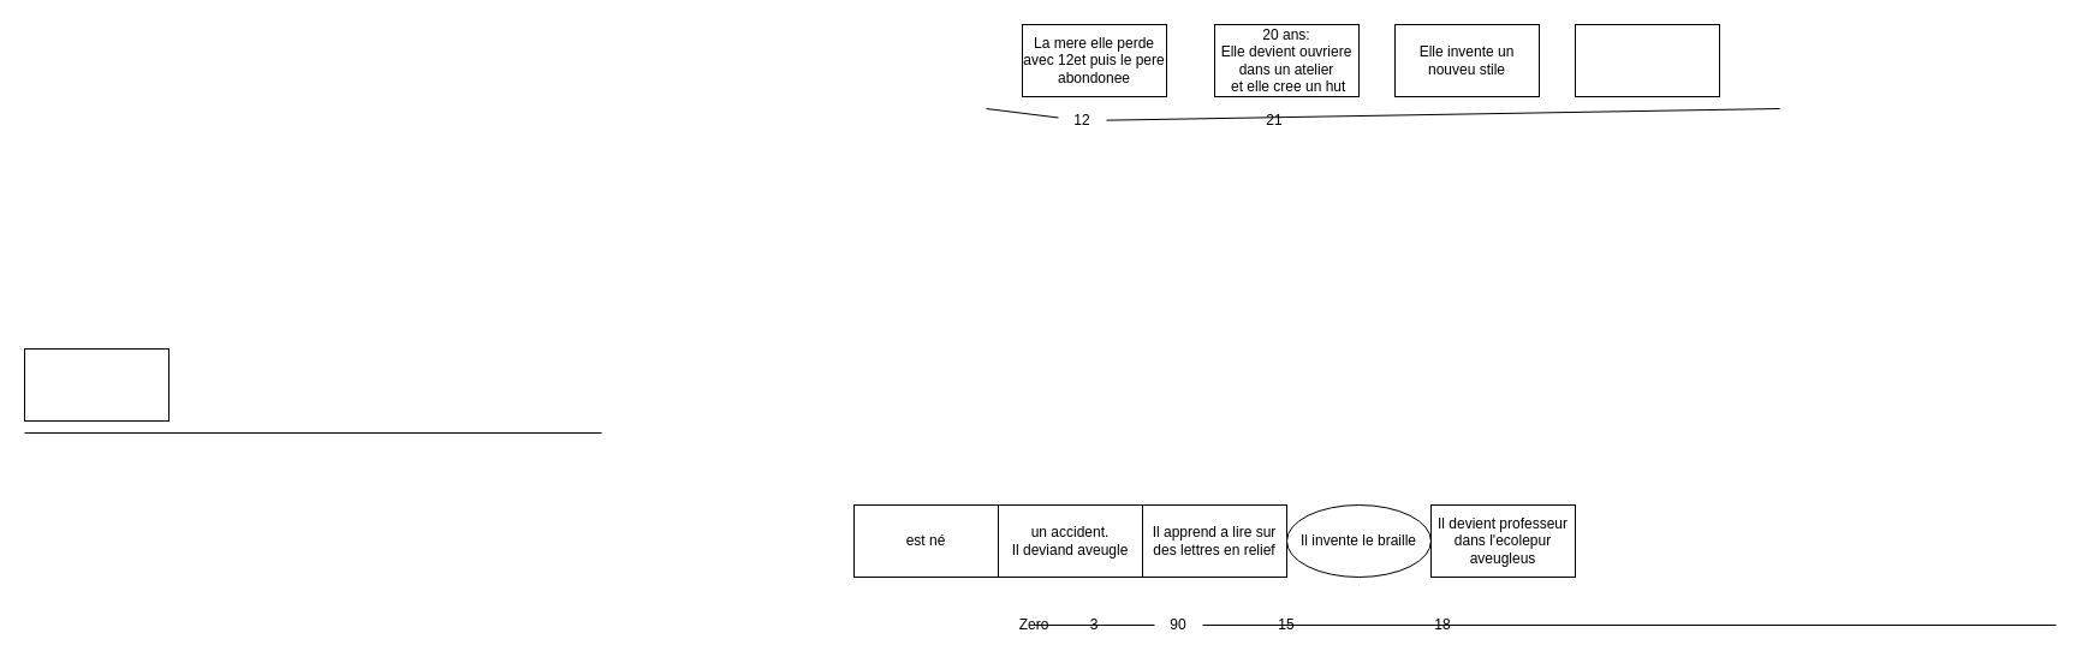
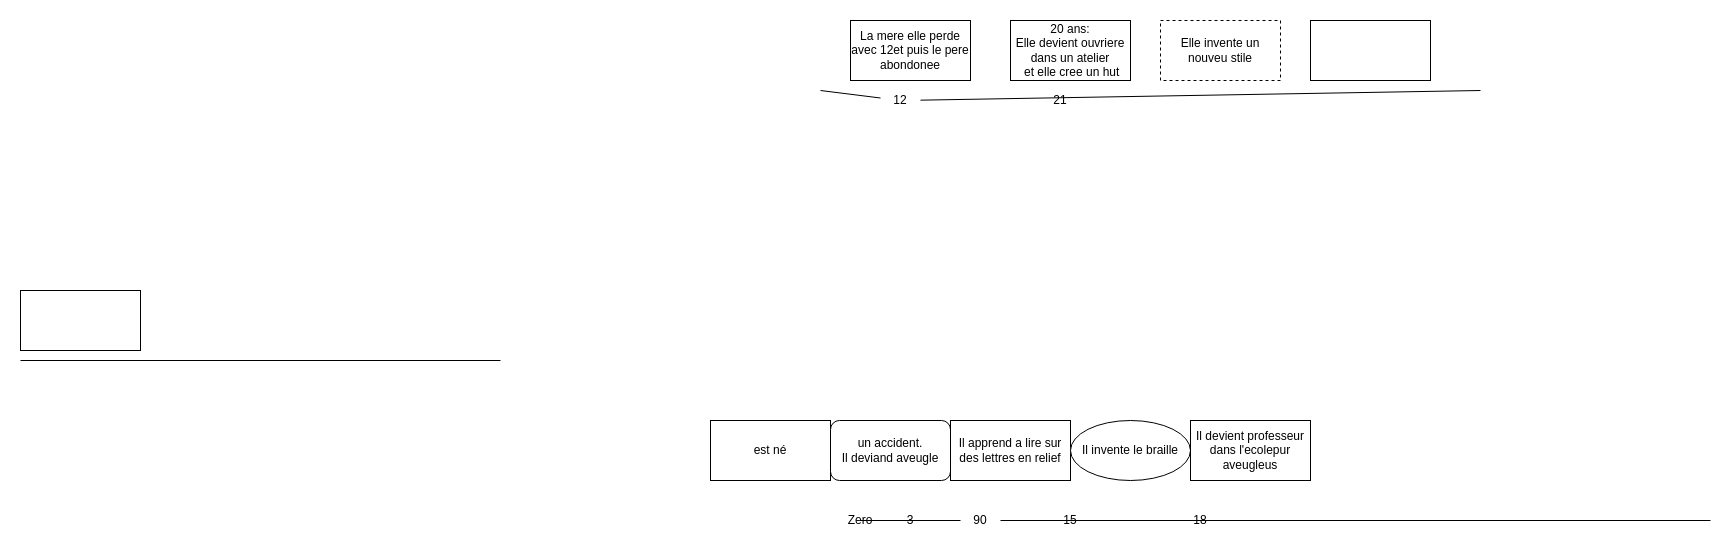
- <mxCell id="20" value="Elle invente un nouveu stile" style="rounded=0;whiteSpace=wrap;html=1;" vertex="1" parent="1"><mxGeometry x="1160" y="20" width="120" height="60" as="geometry" /></mxCell>
+ <mxCell id="20" value="Elle invente un nouveu stile" style="rounded=0;whiteSpace=wrap;html=1;dashed=1;" vertex="1" parent="1"><mxGeometry x="1160" y="20" width="120" height="60" as="geometry" /></mxCell>
- <mxCell id="3" value="&lt;div&gt;un accident. &lt;br&gt;&lt;/div&gt;&lt;div&gt;Il deviand aveugle&lt;br&gt;&lt;/div&gt;" style="rounded=0;whiteSpace=wrap;html=1;" vertex="1" parent="1"><mxGeometry x="830" y="420" width="120" height="60" as="geometry" /></mxCell>
+ <mxCell id="3" value="&lt;div&gt;un accident. &lt;br&gt;&lt;/div&gt;&lt;div&gt;Il deviand aveugle&lt;br&gt;&lt;/div&gt;" style="whiteSpace=wrap;html=1;rounded=1;" vertex="1" parent="1"><mxGeometry x="830" y="420" width="120" height="60" as="geometry" /></mxCell>
